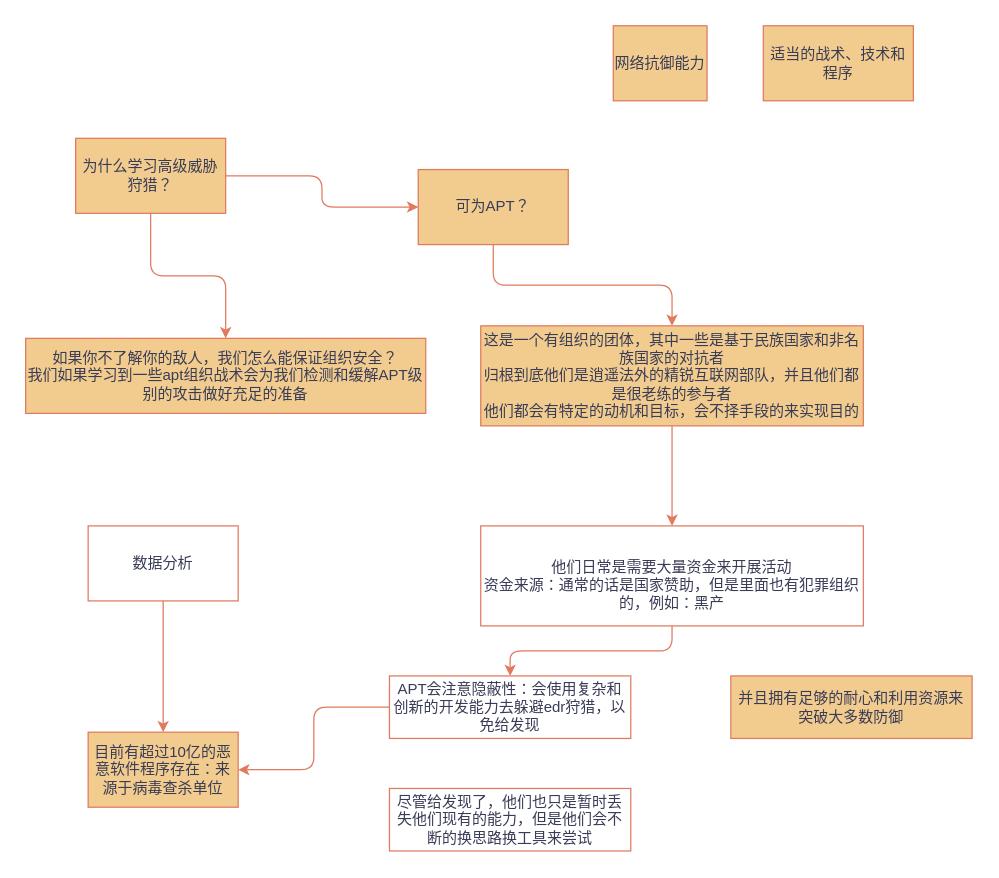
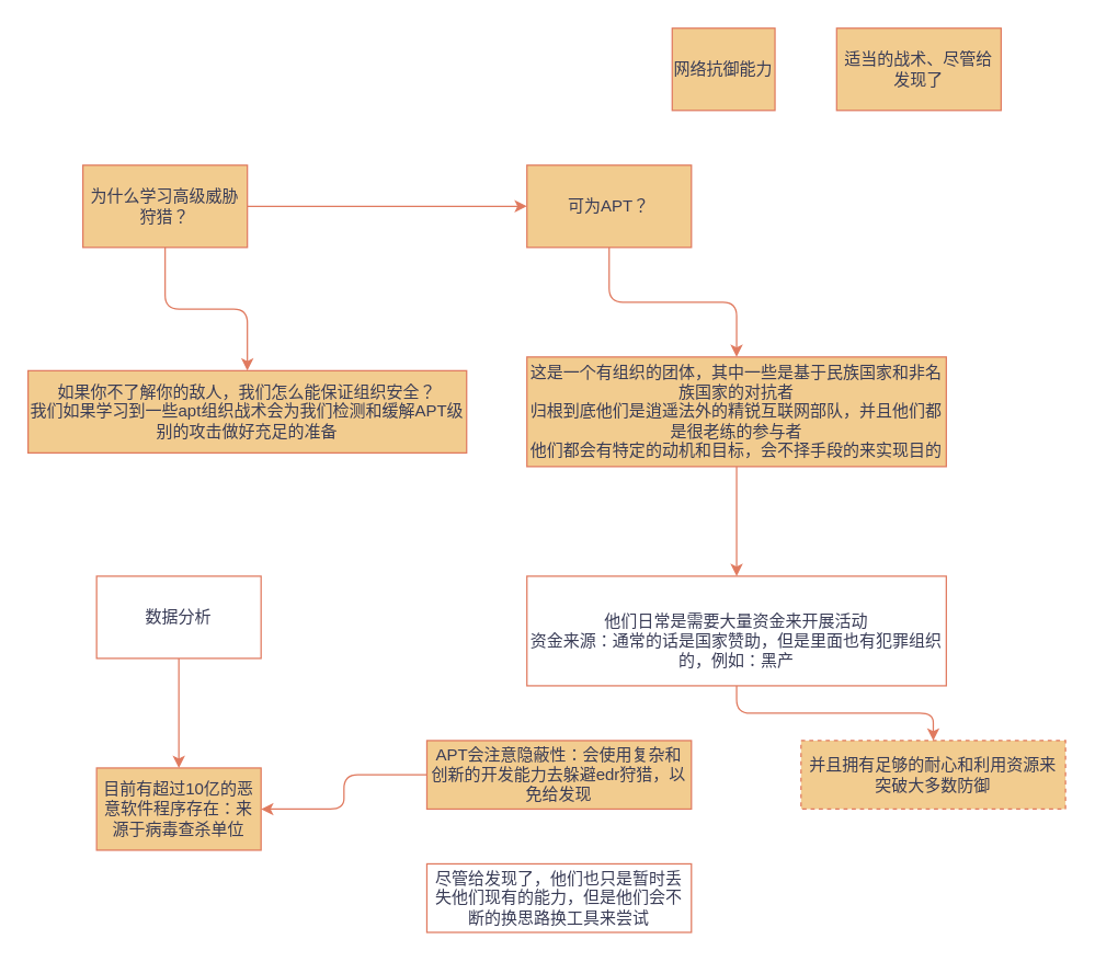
- <mxCell id="2" value="适当的战术、技术和程序" style="rounded=0;whiteSpace=wrap;html=1;sketch=0;fontColor=#393C56;strokeColor=#E07A5F;fillColor=#F2CC8F;" vertex="1" parent="1"><mxGeometry x="610" y="20" width="120" height="60" as="geometry" /></mxCell>
+ <mxCell id="2" value="适当的战术、尽管给发现了" style="rounded=0;whiteSpace=wrap;html=1;sketch=0;fontColor=#393C56;strokeColor=#E07A5F;fillColor=#F2CC8F;" vertex="1" parent="1"><mxGeometry x="610" y="20" width="120" height="60" as="geometry" /></mxCell>
- <mxCell id="6" value="为什么学习高级威胁狩猎？" style="rounded=0;whiteSpace=wrap;html=1;sketch=0;fontColor=#393C56;strokeColor=#E07A5F;fillColor=#F2CC8F;" vertex="1" parent="1"><mxGeometry x="60" y="110" width="120" height="60" as="geometry" /></mxCell>
+ <mxCell id="6" value="为什么学习高级威胁狩猎？" style="rounded=0;whiteSpace=wrap;html=1;sketch=0;fontColor=#393C56;strokeColor=#E07A5F;fillColor=#F2CC8F;" vertex="1" parent="1"><mxGeometry x="60" y="120" width="120" height="60" as="geometry" /></mxCell>
- <mxCell id="9" value="可为APT？" style="rounded=0;whiteSpace=wrap;html=1;sketch=0;fontColor=#393C56;strokeColor=#E07A5F;fillColor=#F2CC8F;" vertex="1" parent="1"><mxGeometry x="334" y="135" width="120" height="60" as="geometry" /></mxCell>
+ <mxCell id="9" value="可为APT？" style="rounded=0;whiteSpace=wrap;html=1;sketch=0;fontColor=#393C56;strokeColor=#E07A5F;fillColor=#F2CC8F;" vertex="1" parent="1"><mxGeometry x="384" y="120" width="120" height="60" as="geometry" /></mxCell>
- <mxCell id="12" value="" style="edgeStyle=orthogonalEdgeStyle;curved=0;rounded=1;sketch=0;orthogonalLoop=1;jettySize=auto;html=1;fontColor=#393C56;strokeColor=#E07A5F;fillColor=#F2CC8F;" edge="1" parent="1" source="14" target="16"><mxGeometry relative="1" as="geometry" /></mxCell>
+ <mxCell id="13" style="edgeStyle=orthogonalEdgeStyle;curved=0;rounded=1;sketch=0;orthogonalLoop=1;jettySize=auto;html=1;exitX=0.5;exitY=1;exitDx=0;exitDy=0;entryX=0.5;entryY=0;entryDx=0;entryDy=0;fontColor=#393C56;strokeColor=#E07A5F;fillColor=#F2CC8F;" edge="1" parent="1" source="14" target="17"><mxGeometry relative="1" as="geometry" /></mxCell>
- <mxCell id="16" value="APT会注意隐蔽性：会使用复杂和创新的开发能力去躲避edr狩猎，以免给发现" style="whiteSpace=wrap;html=1;fillColor=#ffffff;strokeColor=#E07A5F;fontColor=#393C56;rounded=0;sketch=0;" vertex="1" parent="1"><mxGeometry x="311" y="540" width="193" height="50" as="geometry" /></mxCell>
+ <mxCell id="16" value="APT会注意隐蔽性：会使用复杂和创新的开发能力去躲避edr狩猎，以免给发现" style="whiteSpace=wrap;html=1;fillColor=#F2CC8F;strokeColor=#E07A5F;fontColor=#393C56;rounded=0;sketch=0;" vertex="1" parent="1"><mxGeometry x="311" y="540" width="193" height="50" as="geometry" /></mxCell>
- <mxCell id="17" value="并且拥有足够的耐心和利用资源来突破大多数防御" style="whiteSpace=wrap;html=1;fillColor=#F2CC8F;strokeColor=#E07A5F;fontColor=#393C56;rounded=0;sketch=0;" vertex="1" parent="1"><mxGeometry x="584" y="540" width="193" height="50" as="geometry" /></mxCell>
+ <mxCell id="17" value="并且拥有足够的耐心和利用资源来突破大多数防御" style="whiteSpace=wrap;html=1;fillColor=#F2CC8F;strokeColor=#E07A5F;fontColor=#393C56;rounded=0;sketch=0;dashed=1;" vertex="1" parent="1"><mxGeometry x="584" y="540" width="193" height="50" as="geometry" /></mxCell>
- <mxCell id="21" value="目前有超过10亿的恶意软件程序存在：来源于病毒查杀单位" style="whiteSpace=wrap;html=1;fillColor=#F2CC8F;strokeColor=#E07A5F;fontColor=#393C56;rounded=0;sketch=0;" vertex="1" parent="1"><mxGeometry x="70" y="585" width="120" height="60" as="geometry" /></mxCell>
+ <mxCell id="21" value="目前有超过10亿的恶意软件程序存在：来源于病毒查杀单位" style="whiteSpace=wrap;html=1;fillColor=#F2CC8F;strokeColor=#E07A5F;fontColor=#393C56;rounded=0;sketch=0;" vertex="1" parent="1"><mxGeometry x="70" y="560" width="120" height="60" as="geometry" /></mxCell>
